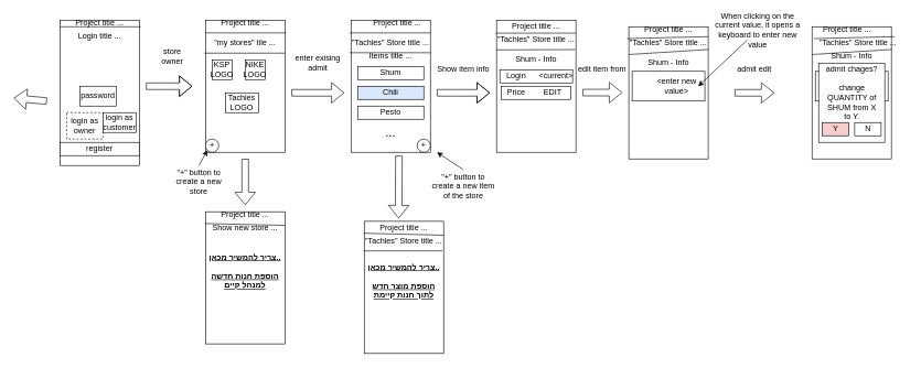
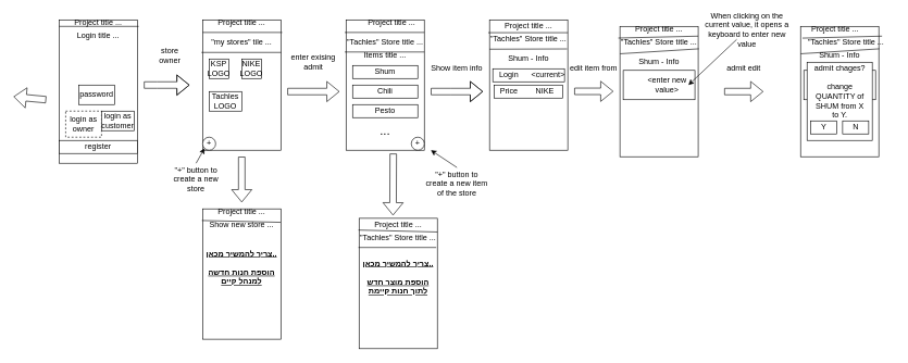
- <mxCell id="31" value="Chili" style="rounded=0;whiteSpace=wrap;html=1;fillColor=#dae8fc;" parent="1" vertex="1"><mxGeometry x="540" y="130" width="100" height="20" as="geometry" /></mxCell>
+ <mxCell id="31" value="Chili" style="rounded=0;whiteSpace=wrap;html=1;" parent="1" vertex="1"><mxGeometry x="540" y="130" width="100" height="20" as="geometry" /></mxCell>
- <mxCell id="46" value="EDIT" style="text;html=1;strokeColor=none;fillColor=none;align=center;verticalAlign=middle;whiteSpace=wrap;rounded=0;" parent="1" vertex="1"><mxGeometry x="805" y="125" width="60" height="30" as="geometry" /></mxCell>
+ <mxCell id="46" value="NIKE" style="text;html=1;strokeColor=none;fillColor=none;align=center;verticalAlign=middle;whiteSpace=wrap;rounded=0;" parent="1" vertex="1"><mxGeometry x="805" y="125" width="60" height="30" as="geometry" /></mxCell>
- <mxCell id="15" value="Tachles LOGO" style="rounded=0;whiteSpace=wrap;html=1;" parent="1" vertex="1"><mxGeometry x="340" y="140" width="50" height="30" as="geometry" /></mxCell>
+ <mxCell id="15" value="Tachles LOGO" style="rounded=0;whiteSpace=wrap;html=1;" parent="1" vertex="1"><mxGeometry x="320" y="140" width="50" height="30" as="geometry" /></mxCell>
- <mxCell id="70" value="Y" style="rounded=0;whiteSpace=wrap;html=1;fillColor=#f8cecc;" parent="1" vertex="1"><mxGeometry x="1242.5" y="185" width="40" height="20" as="geometry" /></mxCell>
+ <mxCell id="70" value="Y" style="rounded=0;whiteSpace=wrap;html=1;" parent="1" vertex="1"><mxGeometry x="1242.5" y="185" width="40" height="20" as="geometry" /></mxCell>
